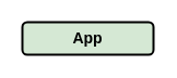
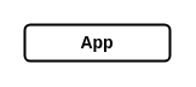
- <mxCell id="2" value="App" style="rounded=1;whiteSpace=wrap;html=1;fontStyle=1;fontSize=14;strokeWidth=2;fillColor=#d5e8d4;" vertex="1" parent="1"><mxGeometry x="20" y="20" width="120" height="30" as="geometry" /></mxCell>
+ <mxCell id="2" value="App" style="rounded=1;whiteSpace=wrap;html=1;fontStyle=1;fontSize=14;strokeWidth=2;" vertex="1" parent="1"><mxGeometry x="20" y="20" width="120" height="30" as="geometry" /></mxCell>
